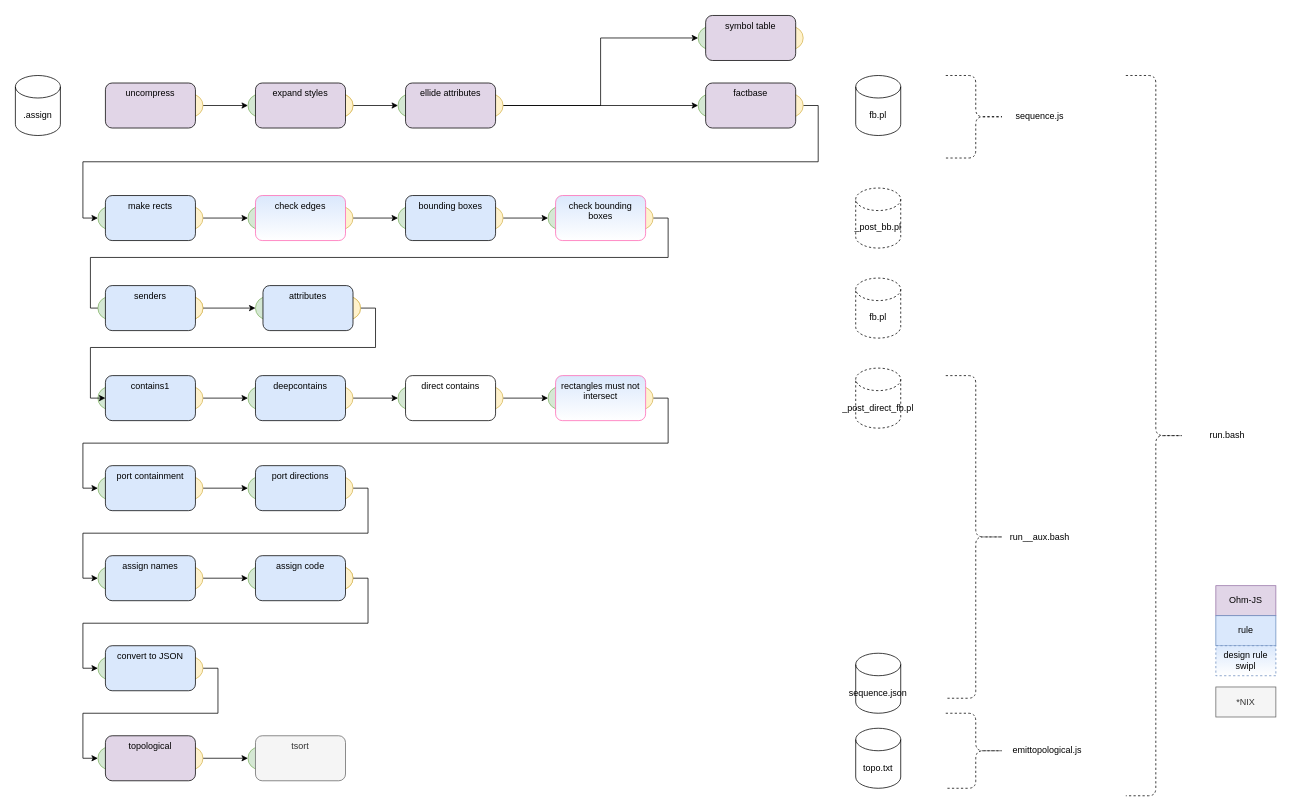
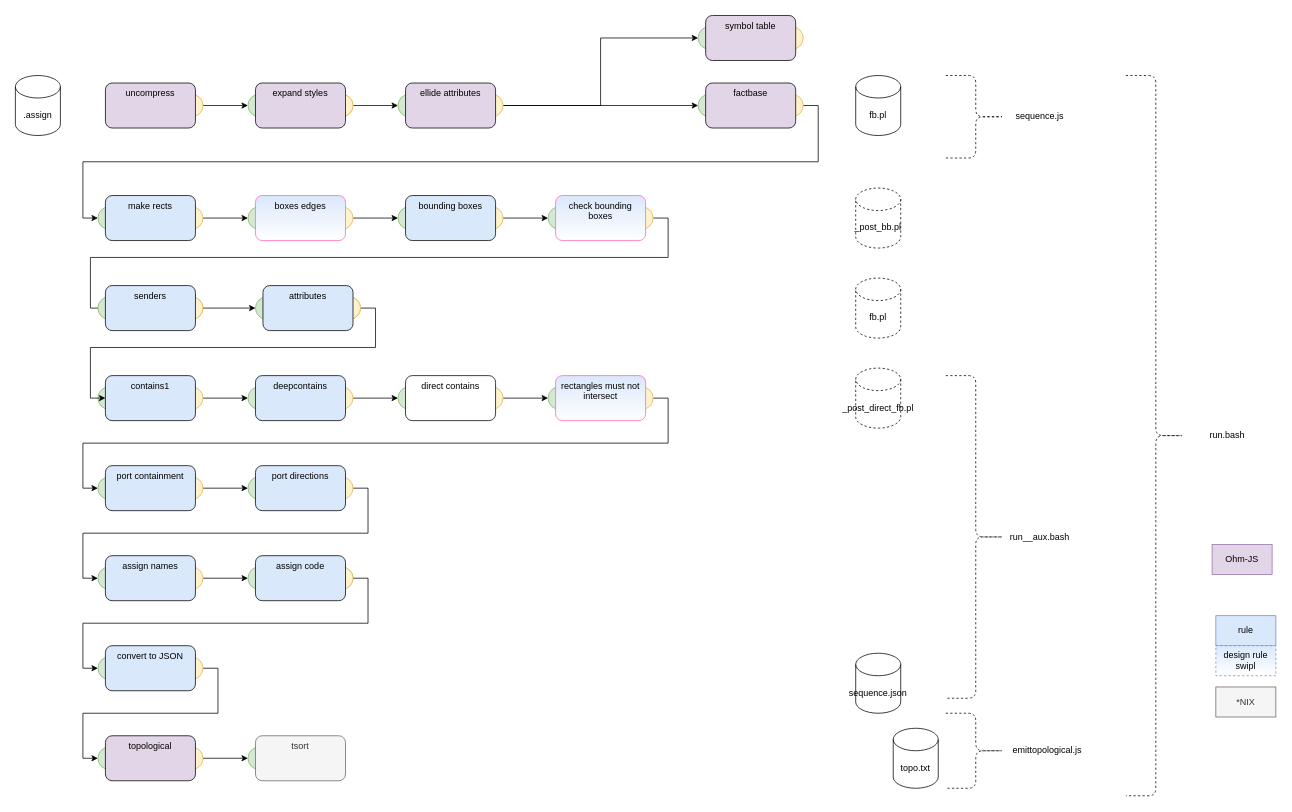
- <mxCell id="72" value="check edges" style="rounded=1;whiteSpace=wrap;html=1;verticalAlign=top;fillColor=#dae8fc;gradientColor=#ffffff;strokeColor=#FF66B3;" vertex="1" parent="1"><mxGeometry x="340" y="260" width="120" height="60" as="geometry" /></mxCell>
+ <mxCell id="72" value="boxes edges" style="rounded=1;whiteSpace=wrap;html=1;verticalAlign=top;fillColor=#dae8fc;gradientColor=#ffffff;strokeColor=#FF66B3;" vertex="1" parent="1"><mxGeometry x="340" y="260" width="120" height="60" as="geometry" /></mxCell>
- <mxCell id="57" value="Ohm-JS" style="rounded=0;whiteSpace=wrap;html=1;fillColor=#e1d5e7;strokeColor=#9673a6;" vertex="1" parent="1"><mxGeometry x="1620" y="780" width="80" height="40" as="geometry" /></mxCell>
+ <mxCell id="57" value="Ohm-JS" style="rounded=0;whiteSpace=wrap;html=1;fillColor=#e1d5e7;strokeColor=#9673a6;" vertex="1" parent="1"><mxGeometry x="1615" y="725" width="80" height="40" as="geometry" /></mxCell>
- <mxCell id="56" value="topo.txt" style="shape=cylinder3;whiteSpace=wrap;html=1;boundedLbl=1;backgroundOutline=1;size=15;" vertex="1" parent="1"><mxGeometry x="1140" y="970" width="60" height="80" as="geometry" /></mxCell>
+ <mxCell id="56" value="topo.txt" style="shape=cylinder3;whiteSpace=wrap;html=1;boundedLbl=1;backgroundOutline=1;size=15;" vertex="1" parent="1"><mxGeometry x="1190" y="970" width="60" height="80" as="geometry" /></mxCell>
